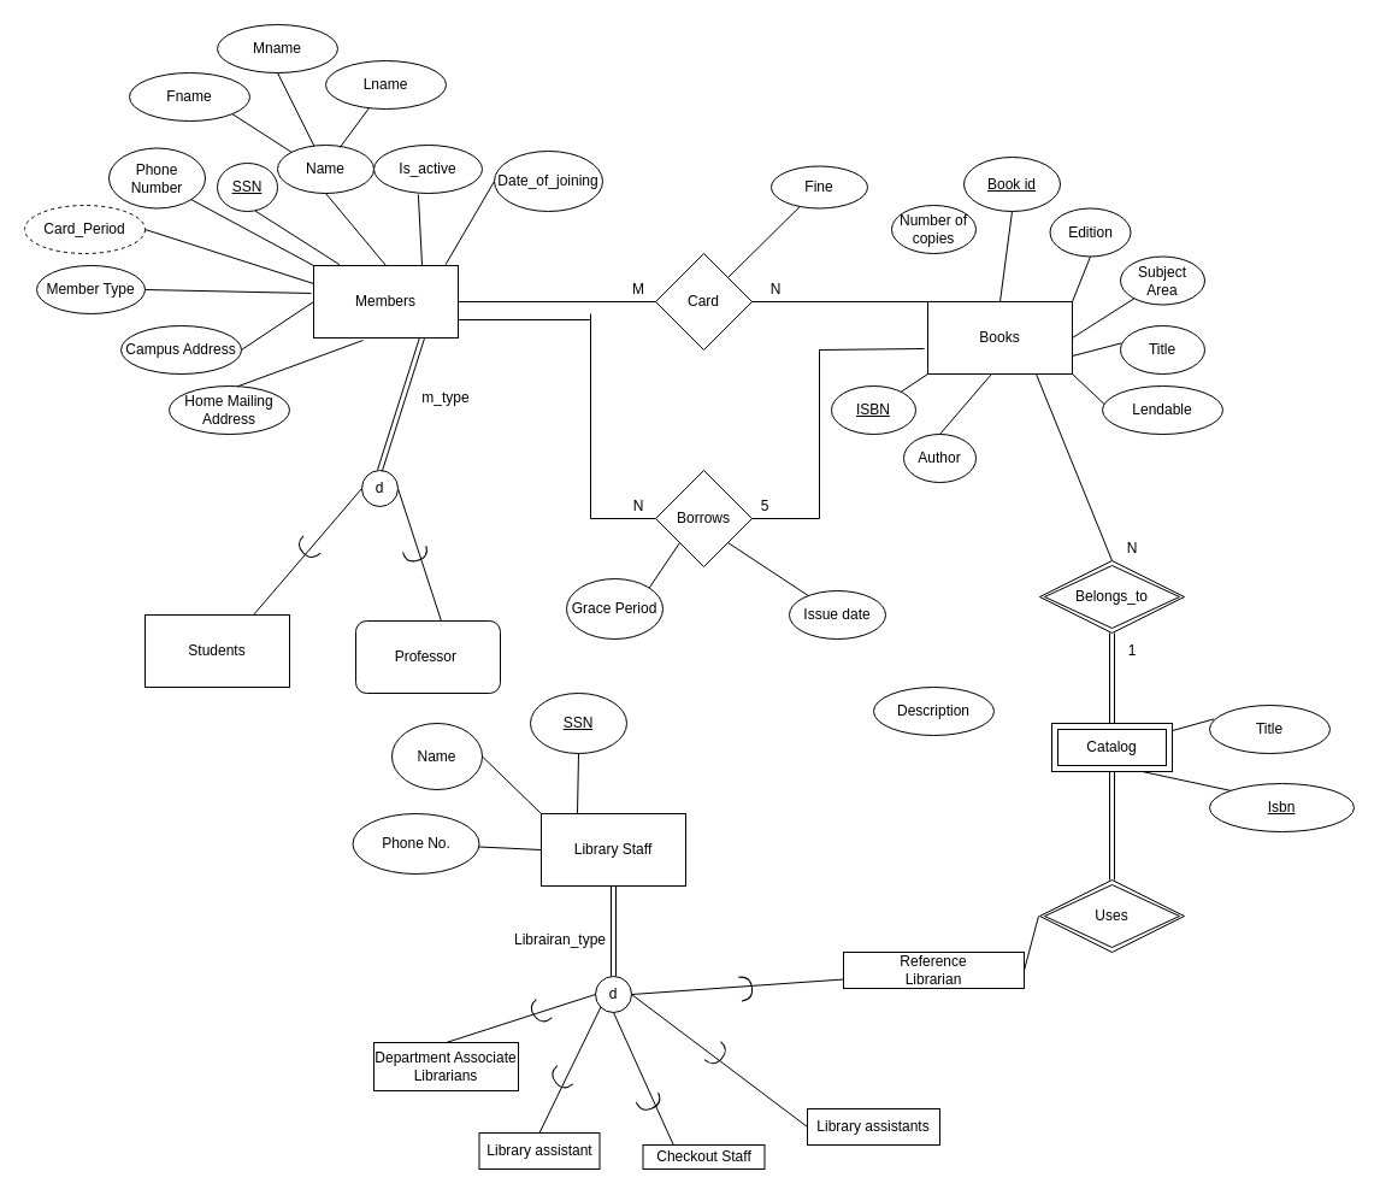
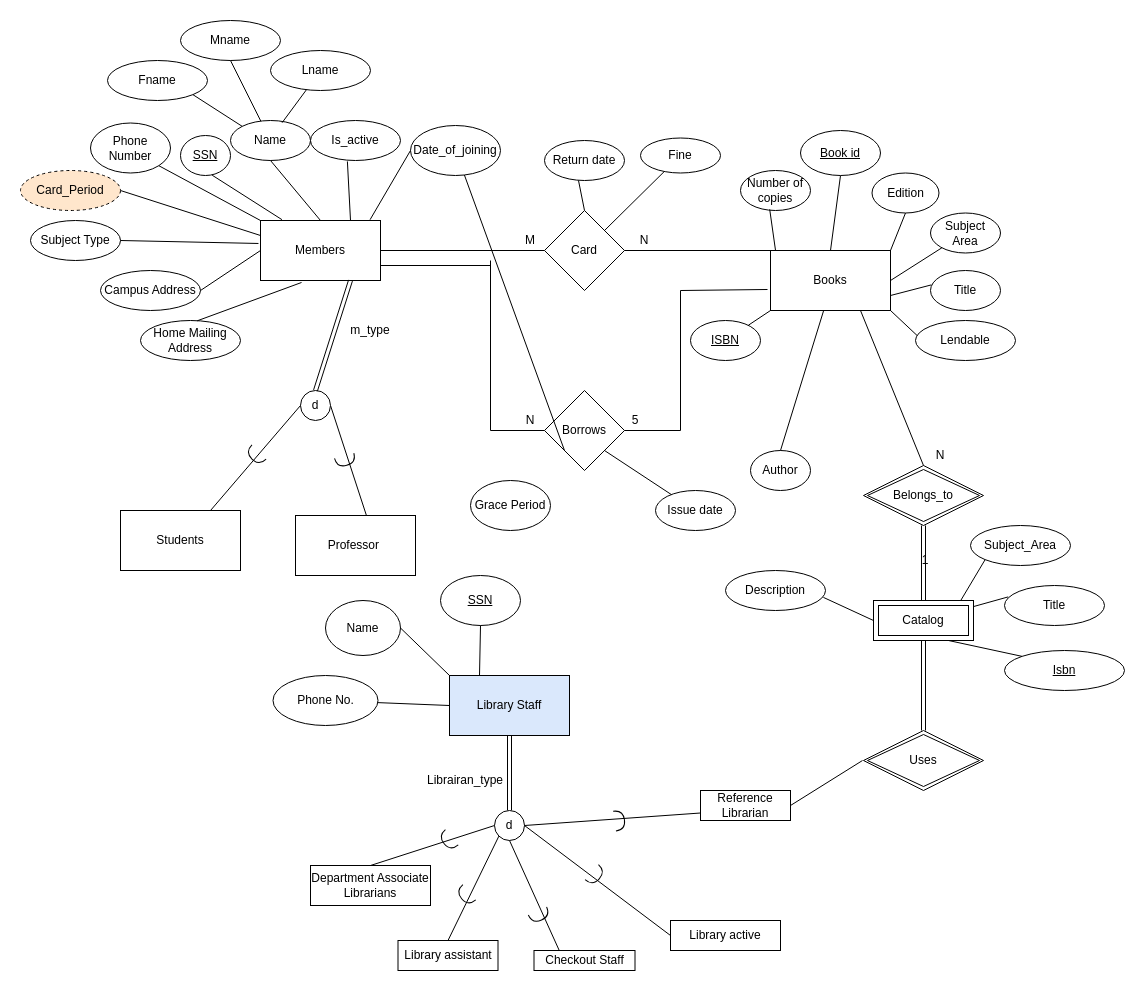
+ <mxCell id="53" value="Return date" style="ellipse;whiteSpace=wrap;html=1;" parent="1" vertex="1"><mxGeometry x="544" y="140" width="80" height="40" as="geometry" /></mxCell>
- <mxCell id="62" value="Card_Period" style="ellipse;whiteSpace=wrap;html=1;align=center;dashed=1;" parent="1" vertex="1"><mxGeometry x="20" y="170" width="100" height="40" as="geometry" /></mxCell>
+ <mxCell id="62" value="Card_Period" style="ellipse;whiteSpace=wrap;html=1;align=center;dashed=1;fillColor=#ffe6cc;" parent="1" vertex="1"><mxGeometry x="20" y="170" width="100" height="40" as="geometry" /></mxCell>
+ <mxCell id="54" value="" style="endArrow=none;html=1;entryX=0.425;entryY=1;entryDx=0;entryDy=0;entryPerimeter=0;exitX=0.5;exitY=0;exitDx=0;exitDy=0;" parent="1" source="50" target="53" edge="1"><mxGeometry width="50" height="50" relative="1" as="geometry"><mxPoint x="590" y="240" as="sourcePoint" /><mxPoint x="640" y="190" as="targetPoint" /></mxGeometry></mxCell>
+ <mxCell id="20" value="" style="endArrow=none;html=1;entryX=0.417;entryY=0.971;entryDx=0;entryDy=0;entryPerimeter=0;exitX=0.042;exitY=0;exitDx=0;exitDy=0;exitPerimeter=0;" parent="1" source="4" target="15" edge="1"><mxGeometry width="50" height="50" relative="1" as="geometry"><mxPoint x="780" y="240" as="sourcePoint" /><mxPoint x="690" y="240" as="targetPoint" /></mxGeometry></mxCell>
- <mxCell id="103" value="Member Type" style="ellipse;whiteSpace=wrap;html=1;" parent="1" vertex="1"><mxGeometry x="30" y="220" width="90" height="40" as="geometry" /></mxCell>
+ <mxCell id="103" value="Subject Type" style="ellipse;whiteSpace=wrap;html=1;" parent="1" vertex="1"><mxGeometry x="30" y="220" width="90" height="40" as="geometry" /></mxCell>
- <mxCell id="12" value="Author" style="ellipse;whiteSpace=wrap;html=1;align=center;" parent="1" vertex="1"><mxGeometry x="750" y="360" width="60" height="40" as="geometry" /></mxCell>
+ <mxCell id="12" value="Author" style="ellipse;whiteSpace=wrap;html=1;align=center;" parent="1" vertex="1"><mxGeometry x="750" y="450" width="60" height="40" as="geometry" /></mxCell>
- <mxCell id="44" value="" style="endArrow=none;html=1;exitX=0;exitY=1;exitDx=0;exitDy=0;entryX=0.5;entryY=1;entryDx=0;entryDy=0;" parent="1" source="6" target="45" edge="1"><mxGeometry width="50" height="50" relative="1" as="geometry"><mxPoint x="610" y="390" as="sourcePoint" /><mxPoint x="610" y="350" as="targetPoint" /></mxGeometry></mxCell>
+ <mxCell id="44" value="" style="endArrow=none;html=1;exitX=0;exitY=1;exitDx=0;exitDy=0;" parent="1" source="6" target="28" edge="1"><mxGeometry width="50" height="50" relative="1" as="geometry"><mxPoint x="610" y="390" as="sourcePoint" /><mxPoint x="610" y="350" as="targetPoint" /></mxGeometry></mxCell>
- <mxCell id="90" value="1" style="text;html=1;strokeColor=none;fillColor=none;align=center;verticalAlign=middle;whiteSpace=wrap;rounded=0;" parent="1" vertex="1"><mxGeometry x="920" y="530" width="40" height="20" as="geometry" /></mxCell>
+ <mxCell id="90" value="1" style="text;html=1;strokeColor=none;fillColor=none;align=center;verticalAlign=middle;whiteSpace=wrap;rounded=0;" parent="1" vertex="1"><mxGeometry x="905" y="550" width="40" height="20" as="geometry" /></mxCell>
- <mxCell id="31" value="Professor&amp;nbsp;" style="whiteSpace=wrap;html=1;rounded=1;" parent="1" vertex="1"><mxGeometry x="295" y="515" width="120" height="60" as="geometry" /></mxCell>
+ <mxCell id="31" value="Professor&amp;nbsp;" style="rounded=0;whiteSpace=wrap;html=1;" parent="1" vertex="1"><mxGeometry x="295" y="515" width="120" height="60" as="geometry" /></mxCell>
+ <mxCell id="78" value="Subject_Area" style="ellipse;whiteSpace=wrap;html=1;align=center;" parent="1" vertex="1"><mxGeometry x="970" y="525" width="100" height="40" as="geometry" /></mxCell>
+ <mxCell id="81" value="" style="endArrow=none;html=1;entryX=0;entryY=1;entryDx=0;entryDy=0;exitX=0.87;exitY=0.01;exitDx=0;exitDy=0;exitPerimeter=0;" parent="1" source="74" target="78" edge="1"><mxGeometry width="50" height="50" relative="1" as="geometry"><mxPoint x="950" y="680" as="sourcePoint" /><mxPoint x="1000" y="630" as="targetPoint" /></mxGeometry></mxCell>
+ <mxCell id="80" value="" style="endArrow=none;html=1;entryX=0.979;entryY=0.672;entryDx=0;entryDy=0;exitX=0;exitY=0.5;exitDx=0;exitDy=0;entryPerimeter=0;" parent="1" source="74" target="79" edge="1"><mxGeometry width="50" height="50" relative="1" as="geometry"><mxPoint x="755" y="680" as="sourcePoint" /><mxPoint x="805" y="630" as="targetPoint" /></mxGeometry></mxCell>
- <mxCell id="96" value="Phone No." style="ellipse;whiteSpace=wrap;html=1;" parent="1" vertex="1"><mxGeometry x="292.5" y="675" width="105" height="50" as="geometry" /></mxCell>
+ <mxCell id="96" value="Phone No." style="ellipse;whiteSpace=wrap;html=1;" parent="1" vertex="1"><mxGeometry x="272.5" y="675" width="105" height="50" as="geometry" /></mxCell>
- <mxCell id="32" value="Library Staff" style="rounded=0;whiteSpace=wrap;html=1;" parent="1" vertex="1"><mxGeometry x="449" y="675" width="120" height="60" as="geometry" /></mxCell>
+ <mxCell id="32" value="Library Staff" style="rounded=0;whiteSpace=wrap;html=1;fillColor=#dae8fc;" parent="1" vertex="1"><mxGeometry x="449" y="675" width="120" height="60" as="geometry" /></mxCell>
- <mxCell id="34" value="Reference&lt;br&gt;Librarian" style="rounded=0;whiteSpace=wrap;html=1;" parent="1" vertex="1"><mxGeometry x="700" y="790" width="150" height="30" as="geometry" /></mxCell>
+ <mxCell id="34" value="Reference&lt;br&gt;Librarian" style="rounded=0;whiteSpace=wrap;html=1;" parent="1" vertex="1"><mxGeometry x="700" y="790" width="90" height="30" as="geometry" /></mxCell>
- <mxCell id="38" value="Library assistants" style="rounded=0;whiteSpace=wrap;html=1;" parent="1" vertex="1"><mxGeometry x="670" y="920" width="110" height="30" as="geometry" /></mxCell>
+ <mxCell id="38" value="Library active" style="rounded=0;whiteSpace=wrap;html=1;" parent="1" vertex="1"><mxGeometry x="670" y="920" width="110" height="30" as="geometry" /></mxCell>
